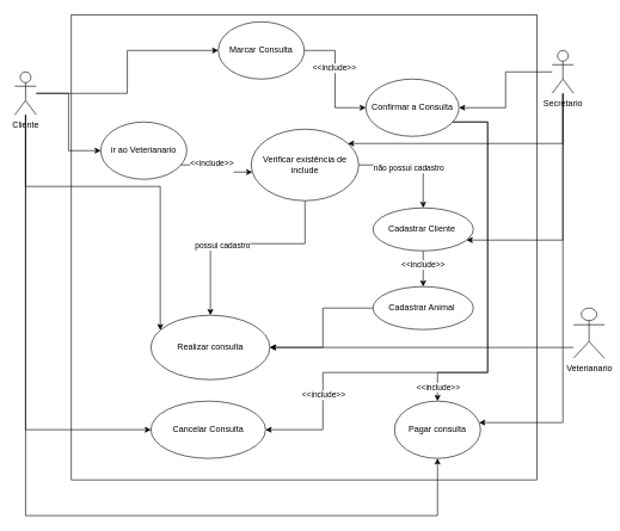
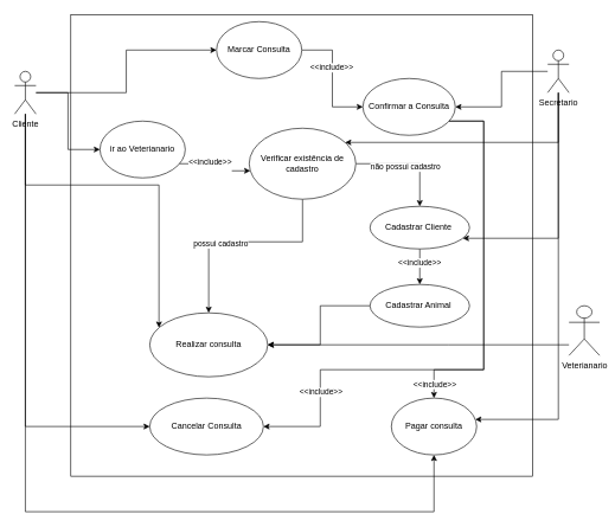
- <mxCell id="23" value="Verificar existência de include" style="ellipse;whiteSpace=wrap;html=1;" parent="1" vertex="1"><mxGeometry x="350" y="180" width="150" height="100" as="geometry" /></mxCell>
+ <mxCell id="23" value="Verificar existência de cadastro" style="ellipse;whiteSpace=wrap;html=1;" parent="1" vertex="1"><mxGeometry x="350" y="180" width="150" height="100" as="geometry" /></mxCell>
